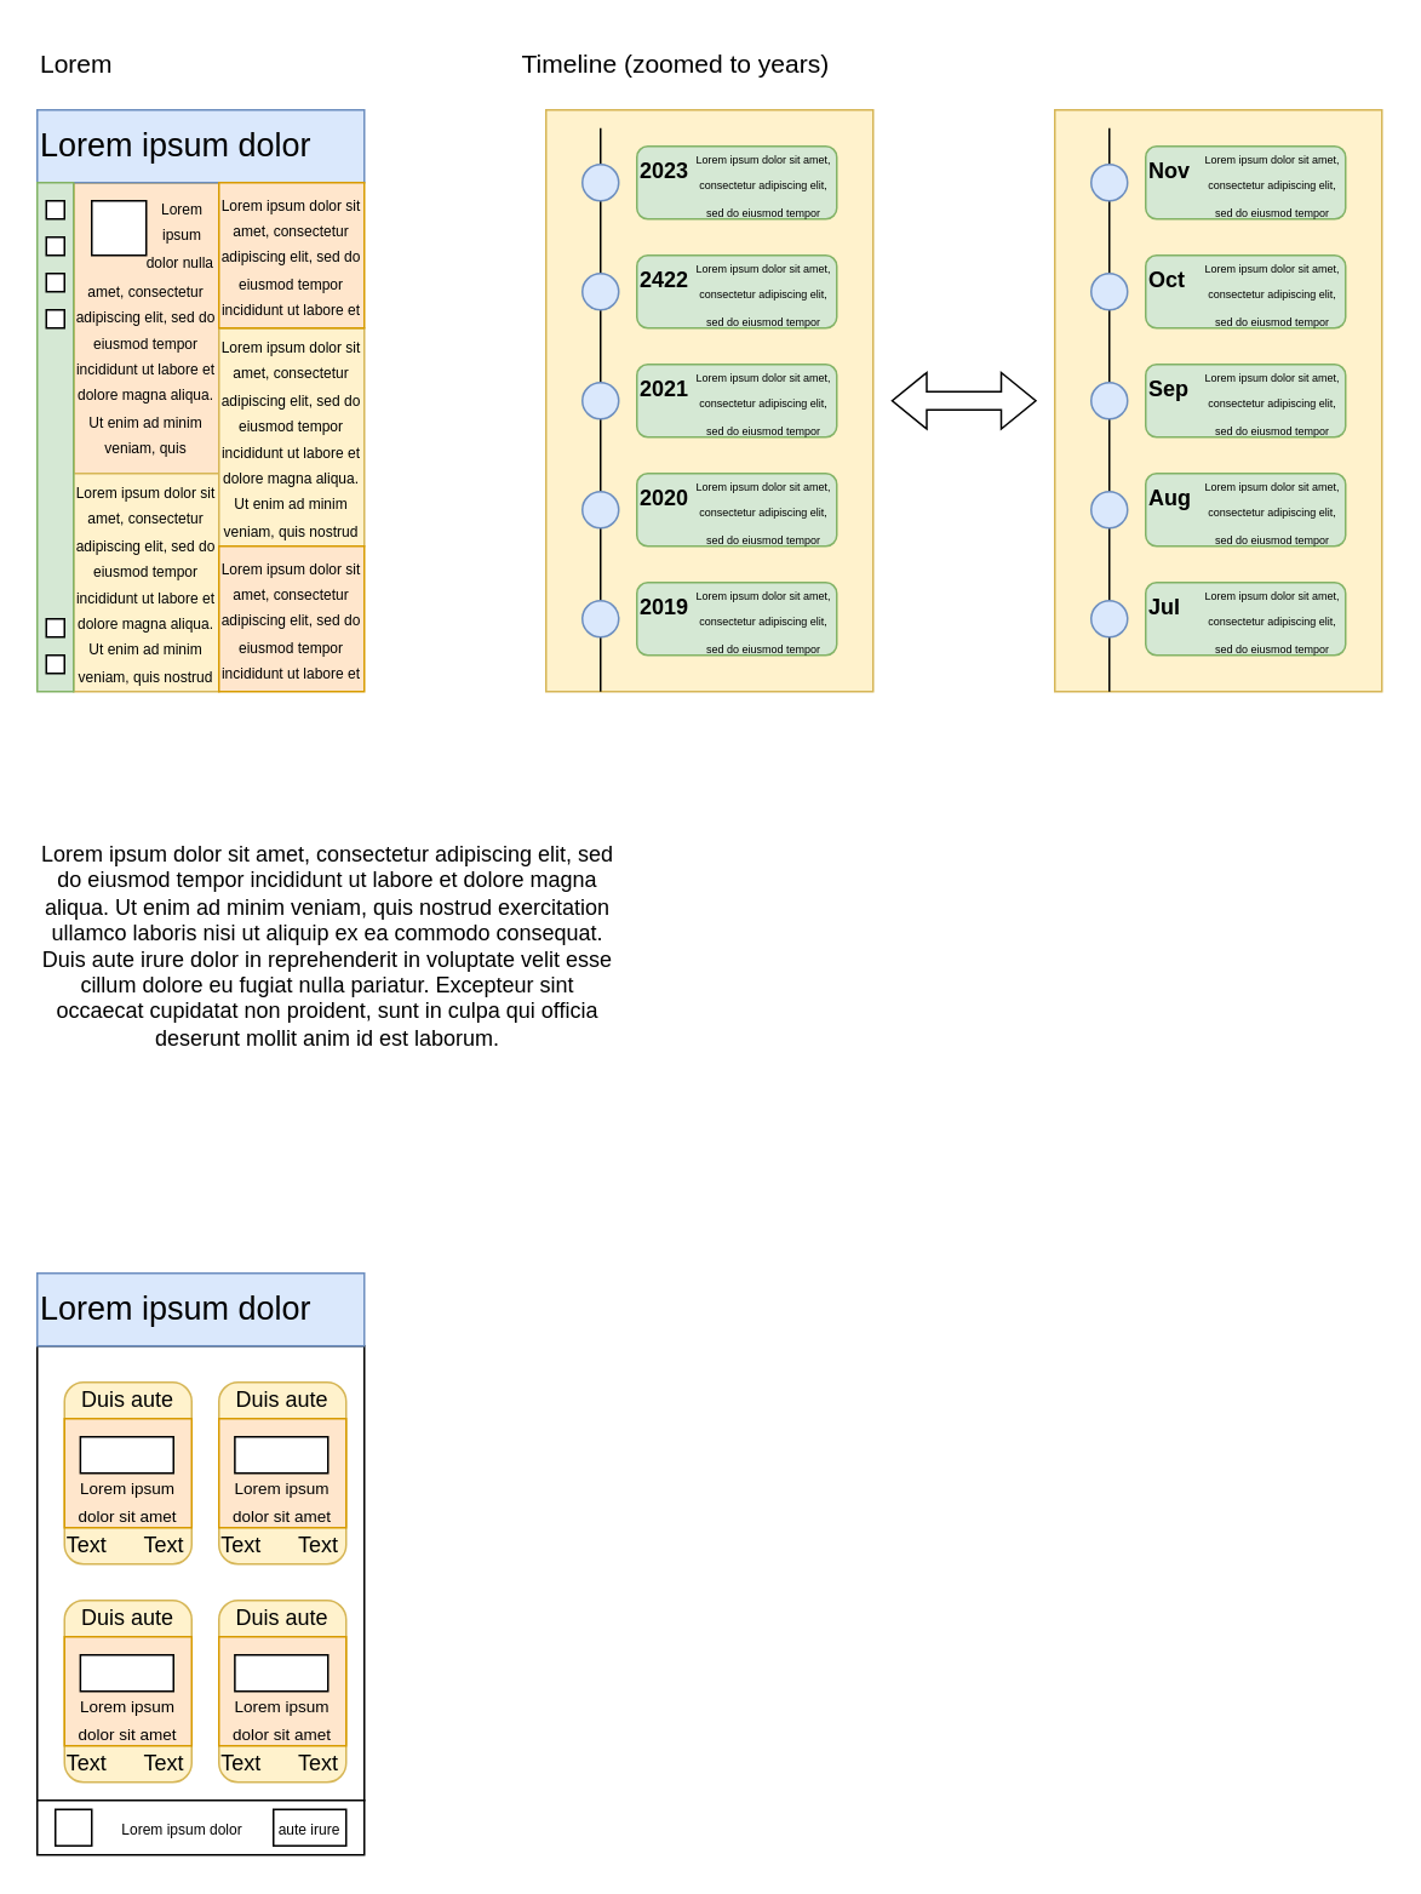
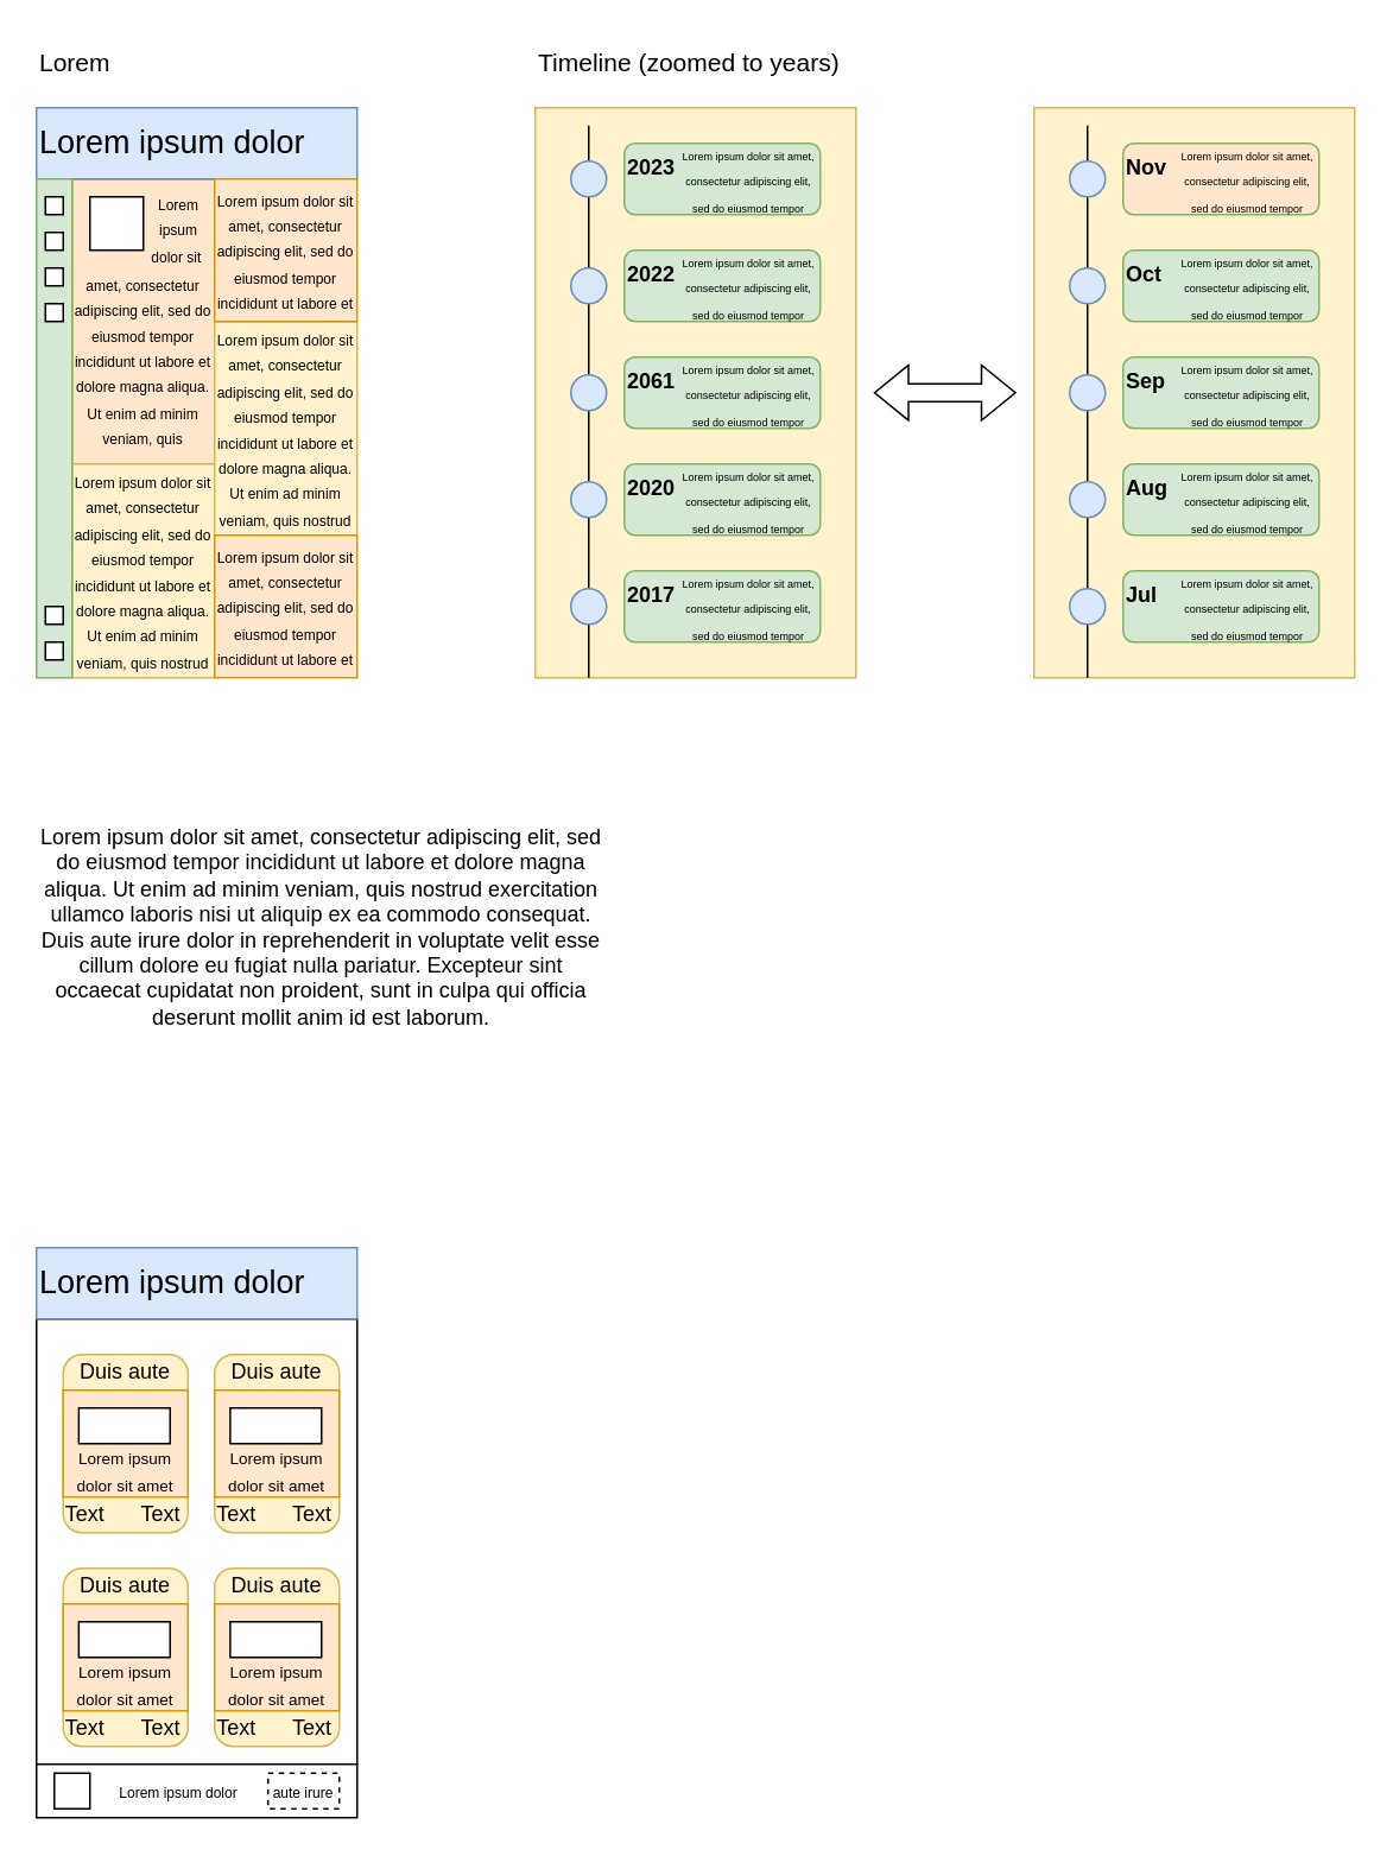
- <mxCell id="4" value="Timeline (zoomed to years)" style="text;html=1;strokeColor=none;fillColor=none;align=left;verticalAlign=middle;whiteSpace=wrap;rounded=0;fontSize=14;" vertex="1" parent="1"><mxGeometry x="285" y="20" width="180" height="30" as="geometry" /></mxCell>
+ <mxCell id="4" value="Timeline (zoomed to years)" style="text;html=1;strokeColor=none;fillColor=none;align=left;verticalAlign=middle;whiteSpace=wrap;rounded=0;fontSize=14;" vertex="1" parent="1"><mxGeometry x="300" y="20" width="180" height="30" as="geometry" /></mxCell>
- <mxCell id="47" value="Nov" style="rounded=1;whiteSpace=wrap;html=1;fillColor=#d5e8d4;strokeColor=#82b366;fontStyle=1;align=left;verticalAlign=top;" vertex="1" parent="1"><mxGeometry x="630" y="80" width="110" height="40" as="geometry" /></mxCell>
+ <mxCell id="47" value="Nov" style="rounded=1;whiteSpace=wrap;html=1;fillColor=#ffe6cc;strokeColor=#82b366;fontStyle=1;align=left;verticalAlign=top;" vertex="1" parent="1"><mxGeometry x="630" y="80" width="110" height="40" as="geometry" /></mxCell>
- <mxCell id="21" value="&lt;font style=&quot;font-size: 8px;&quot;&gt;Lorem&lt;br&gt;ipsum&lt;br&gt;dolor nulla&amp;nbsp;&lt;/font&gt;" style="text;html=1;strokeColor=none;fillColor=none;align=center;verticalAlign=top;whiteSpace=wrap;rounded=0;" vertex="1" parent="1"><mxGeometry x="70" y="100" width="60" height="50" as="geometry" /></mxCell>
+ <mxCell id="21" value="&lt;font style=&quot;font-size: 8px;&quot;&gt;Lorem&lt;br&gt;ipsum&lt;br&gt;dolor sit&amp;nbsp;&lt;/font&gt;" style="text;html=1;strokeColor=none;fillColor=none;align=center;verticalAlign=top;whiteSpace=wrap;rounded=0;" vertex="1" parent="1"><mxGeometry x="70" y="100" width="60" height="50" as="geometry" /></mxCell>
- <mxCell id="34" value="2422" style="rounded=1;whiteSpace=wrap;html=1;fillColor=#d5e8d4;strokeColor=#82b366;verticalAlign=top;align=left;fontStyle=1" vertex="1" parent="1"><mxGeometry x="350" y="140" width="110" height="40" as="geometry" /></mxCell>
+ <mxCell id="34" value="2022" style="rounded=1;whiteSpace=wrap;html=1;fillColor=#d5e8d4;strokeColor=#82b366;verticalAlign=top;align=left;fontStyle=1" vertex="1" parent="1"><mxGeometry x="350" y="140" width="110" height="40" as="geometry" /></mxCell>
- <mxCell id="35" value="2021" style="rounded=1;whiteSpace=wrap;html=1;fillColor=#d5e8d4;strokeColor=#82b366;verticalAlign=top;align=left;fontStyle=1" vertex="1" parent="1"><mxGeometry x="350" y="200" width="110" height="40" as="geometry" /></mxCell>
+ <mxCell id="35" value="2061" style="rounded=1;whiteSpace=wrap;html=1;fillColor=#d5e8d4;strokeColor=#82b366;verticalAlign=top;align=left;fontStyle=1" vertex="1" parent="1"><mxGeometry x="350" y="200" width="110" height="40" as="geometry" /></mxCell>
- <mxCell id="37" value="2019" style="rounded=1;whiteSpace=wrap;html=1;fillColor=#d5e8d4;strokeColor=#82b366;verticalAlign=top;align=left;fontStyle=1" vertex="1" parent="1"><mxGeometry x="350" y="320" width="110" height="40" as="geometry" /></mxCell>
+ <mxCell id="37" value="2017" style="rounded=1;whiteSpace=wrap;html=1;fillColor=#d5e8d4;strokeColor=#82b366;verticalAlign=top;align=left;fontStyle=1" vertex="1" parent="1"><mxGeometry x="350" y="320" width="110" height="40" as="geometry" /></mxCell>
- <mxCell id="66" value="&lt;font style=&quot;font-size: 8px;&quot;&gt;aute irure&lt;/font&gt;" style="rounded=0;whiteSpace=wrap;html=1;" vertex="1" parent="1"><mxGeometry x="150" y="995" width="40" height="20" as="geometry" /></mxCell>
+ <mxCell id="66" value="&lt;font style=&quot;font-size: 8px;&quot;&gt;aute irure&lt;/font&gt;" style="rounded=0;whiteSpace=wrap;html=1;dashed=1;" vertex="1" parent="1"><mxGeometry x="150" y="995" width="40" height="20" as="geometry" /></mxCell>
